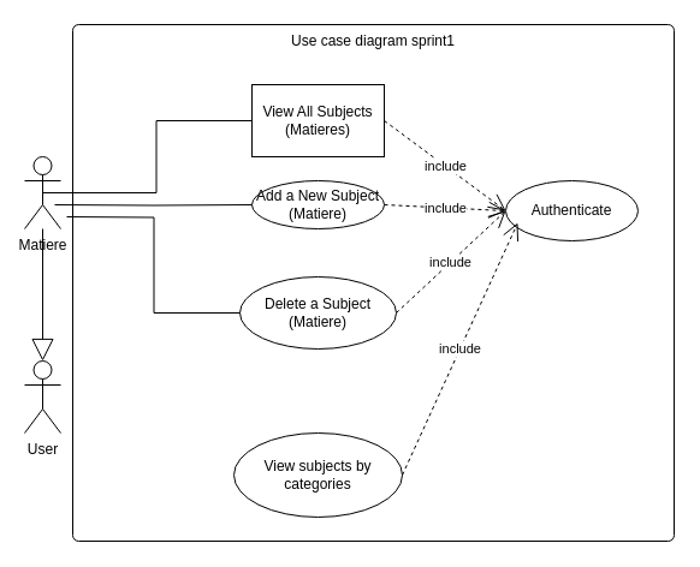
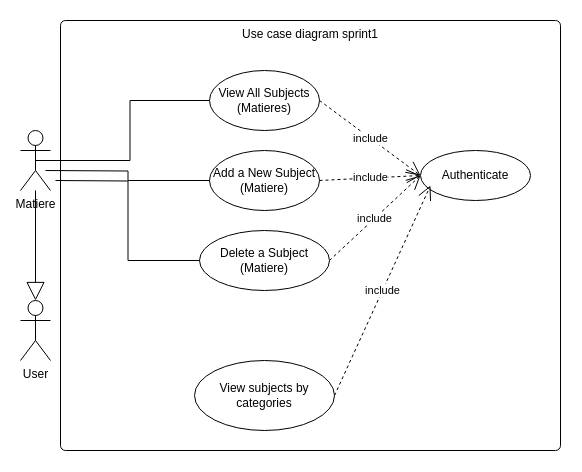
- <mxCell id="7" value="View All Subjects (Matieres)" style="whiteSpace=wrap;html=1;rounded=0;" vertex="1" parent="1"><mxGeometry x="209" y="70" width="110" height="60" as="geometry" /></mxCell>
+ <mxCell id="7" value="View All Subjects (Matieres)" style="ellipse;whiteSpace=wrap;html=1;" vertex="1" parent="1"><mxGeometry x="209" y="70" width="110" height="60" as="geometry" /></mxCell>
- <mxCell id="6" value="Add a New Subject (Matiere)" style="ellipse;whiteSpace=wrap;html=1;" vertex="1" parent="1"><mxGeometry x="209" y="150" width="110" height="40" as="geometry" /></mxCell>
+ <mxCell id="6" value="Add a New Subject (Matiere)" style="ellipse;whiteSpace=wrap;html=1;" vertex="1" parent="1"><mxGeometry x="209" y="150" width="110" height="60" as="geometry" /></mxCell>
